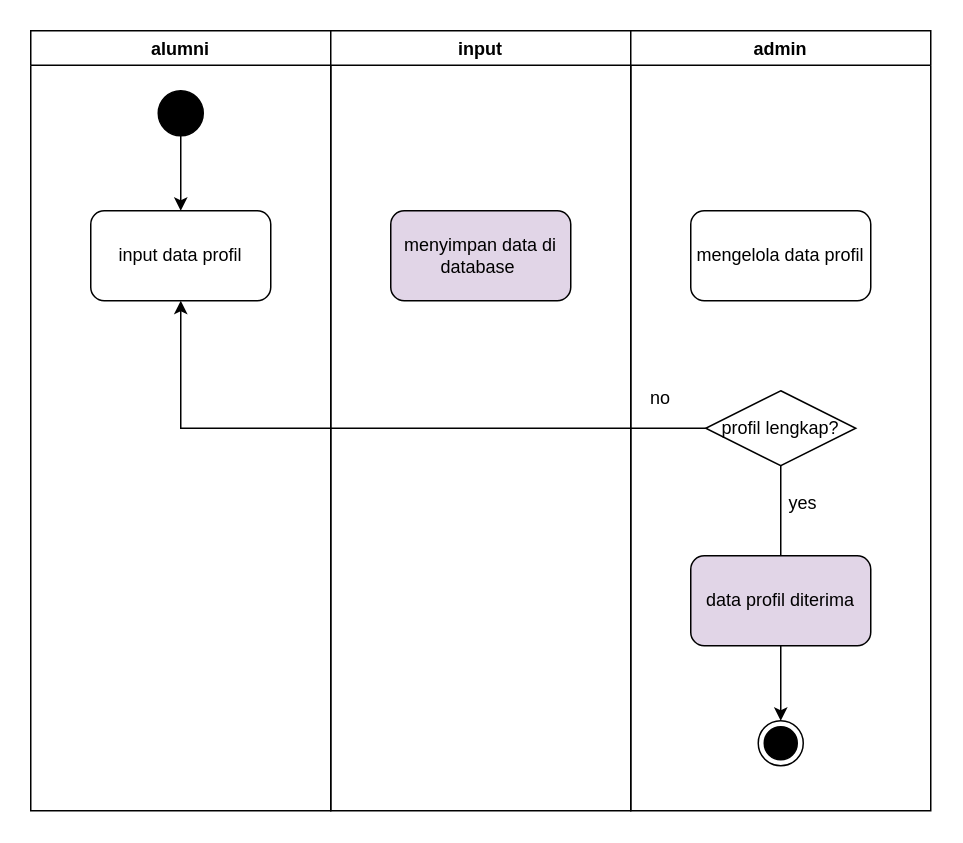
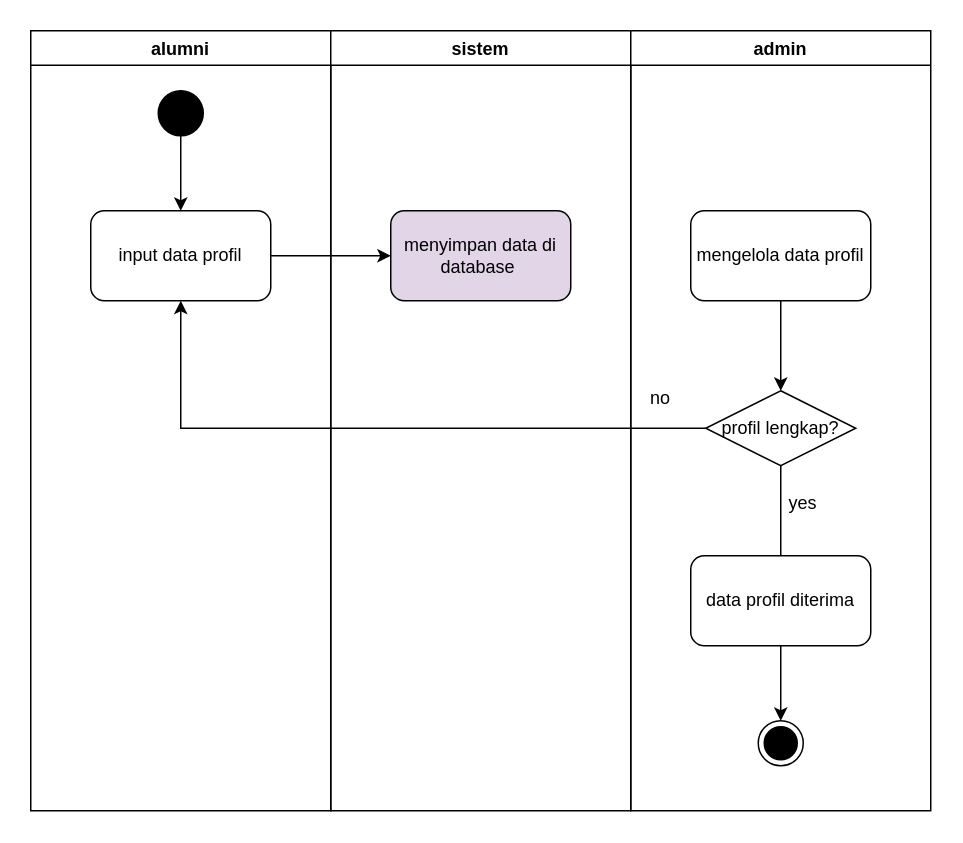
- <mxCell id="6" value="input" style="swimlane;startSize=23;" parent="1" vertex="1"><mxGeometry x="220" y="20" width="200" height="520" as="geometry" /></mxCell>
+ <mxCell id="6" value="sistem" style="swimlane;startSize=23;" parent="1" vertex="1"><mxGeometry x="220" y="20" width="200" height="520" as="geometry" /></mxCell>
+ <mxCell id="18" value="" style="edgeStyle=orthogonalEdgeStyle;rounded=0;orthogonalLoop=1;jettySize=auto;html=1;" edge="1" parent="1" source="3" target="7"><mxGeometry relative="1" as="geometry" /></mxCell>
+ <mxCell id="9" value="" style="edgeStyle=orthogonalEdgeStyle;rounded=0;orthogonalLoop=1;jettySize=auto;html=1;" edge="1" parent="8" source="10" target="12"><mxGeometry relative="1" as="geometry" /></mxCell>
- <mxCell id="14" value="data profil diterima" style="rounded=1;whiteSpace=wrap;html=1;fillColor=#e1d5e7;" vertex="1" parent="8"><mxGeometry x="40" y="350" width="120" height="60" as="geometry" /></mxCell>
+ <mxCell id="14" value="data profil diterima" style="rounded=1;whiteSpace=wrap;html=1;" vertex="1" parent="8"><mxGeometry x="40" y="350" width="120" height="60" as="geometry" /></mxCell>
